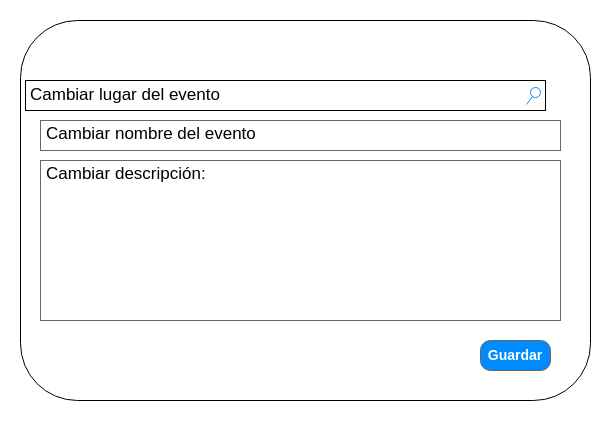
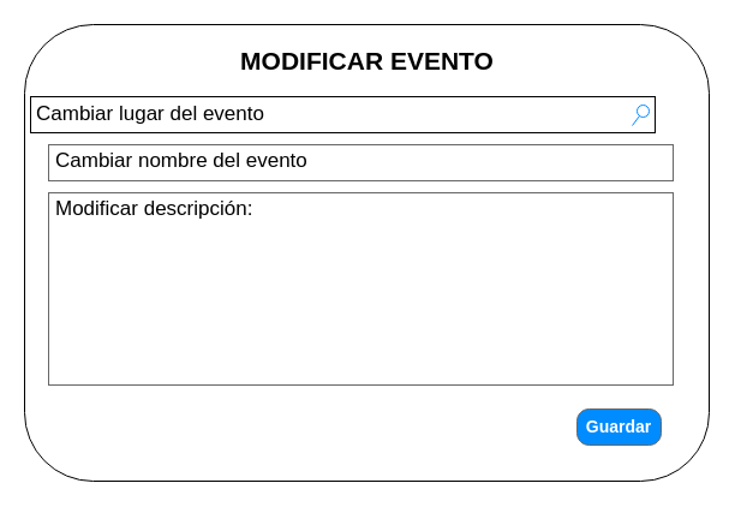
+ <mxCell id="6" value="&lt;b&gt;&lt;font style=&quot;font-size: 21px&quot;&gt;MODIFICAR EVENTO&lt;/font&gt;&lt;/b&gt;" style="text;html=1;strokeColor=none;fillColor=none;align=center;verticalAlign=middle;whiteSpace=wrap;rounded=0;fontSize=14;fontColor=#000000;" parent="1" vertex="1"><mxGeometry x="167.5" y="40" width="275" height="20" as="geometry" /></mxCell>
- <mxCell id="5" value="Cambiar descripción:" style="strokeWidth=1;shadow=0;dashed=0;align=center;html=1;shape=mxgraph.mockup.text.textBox;fontColor=#000000;align=left;fontSize=17;spacingLeft=4;spacingTop=-3;strokeColor=#666666;mainText=;fontStyle=0;verticalAlign=top;" parent="1" vertex="1"><mxGeometry x="40" y="160" width="520" height="160" as="geometry" /></mxCell>
+ <mxCell id="5" value="Modificar descripción:" style="strokeWidth=1;shadow=0;dashed=0;align=center;html=1;shape=mxgraph.mockup.text.textBox;fontColor=#000000;align=left;fontSize=17;spacingLeft=4;spacingTop=-3;strokeColor=#666666;mainText=;fontStyle=0;verticalAlign=top;" parent="1" vertex="1"><mxGeometry x="40" y="160" width="520" height="160" as="geometry" /></mxCell>
